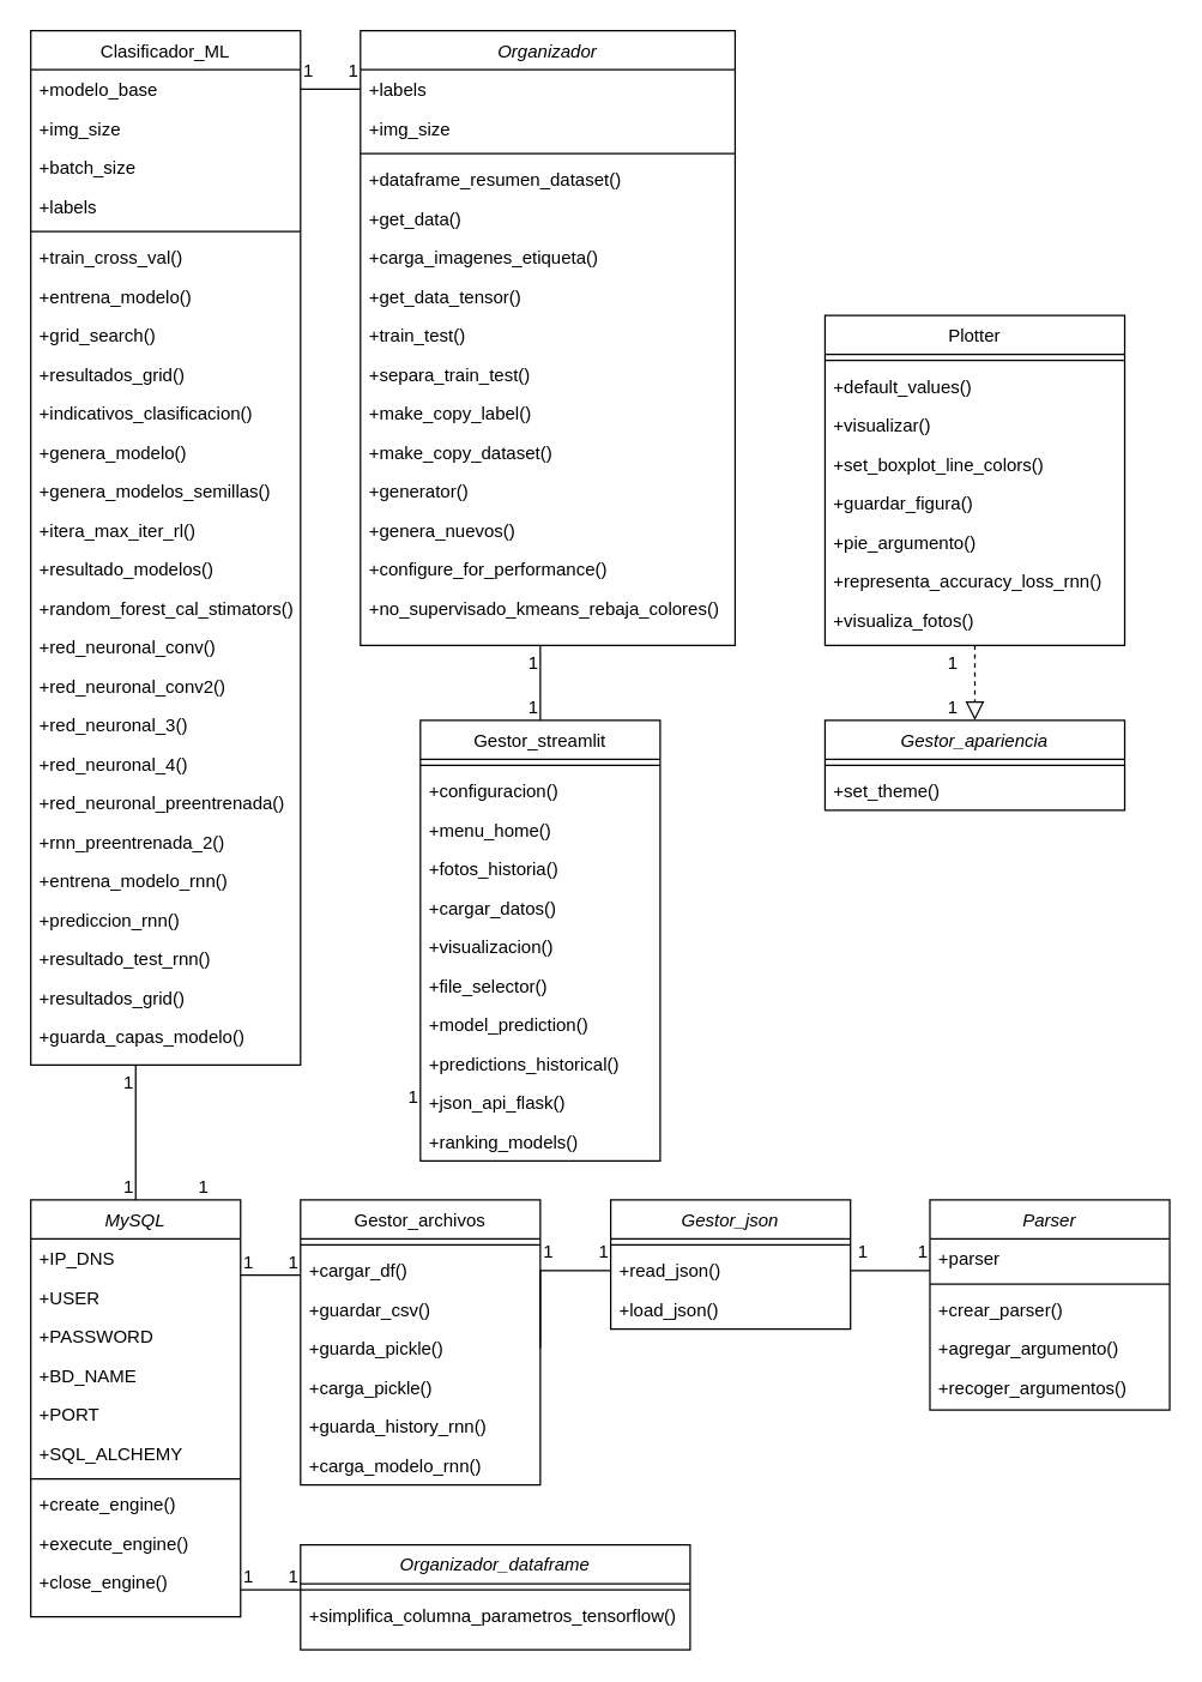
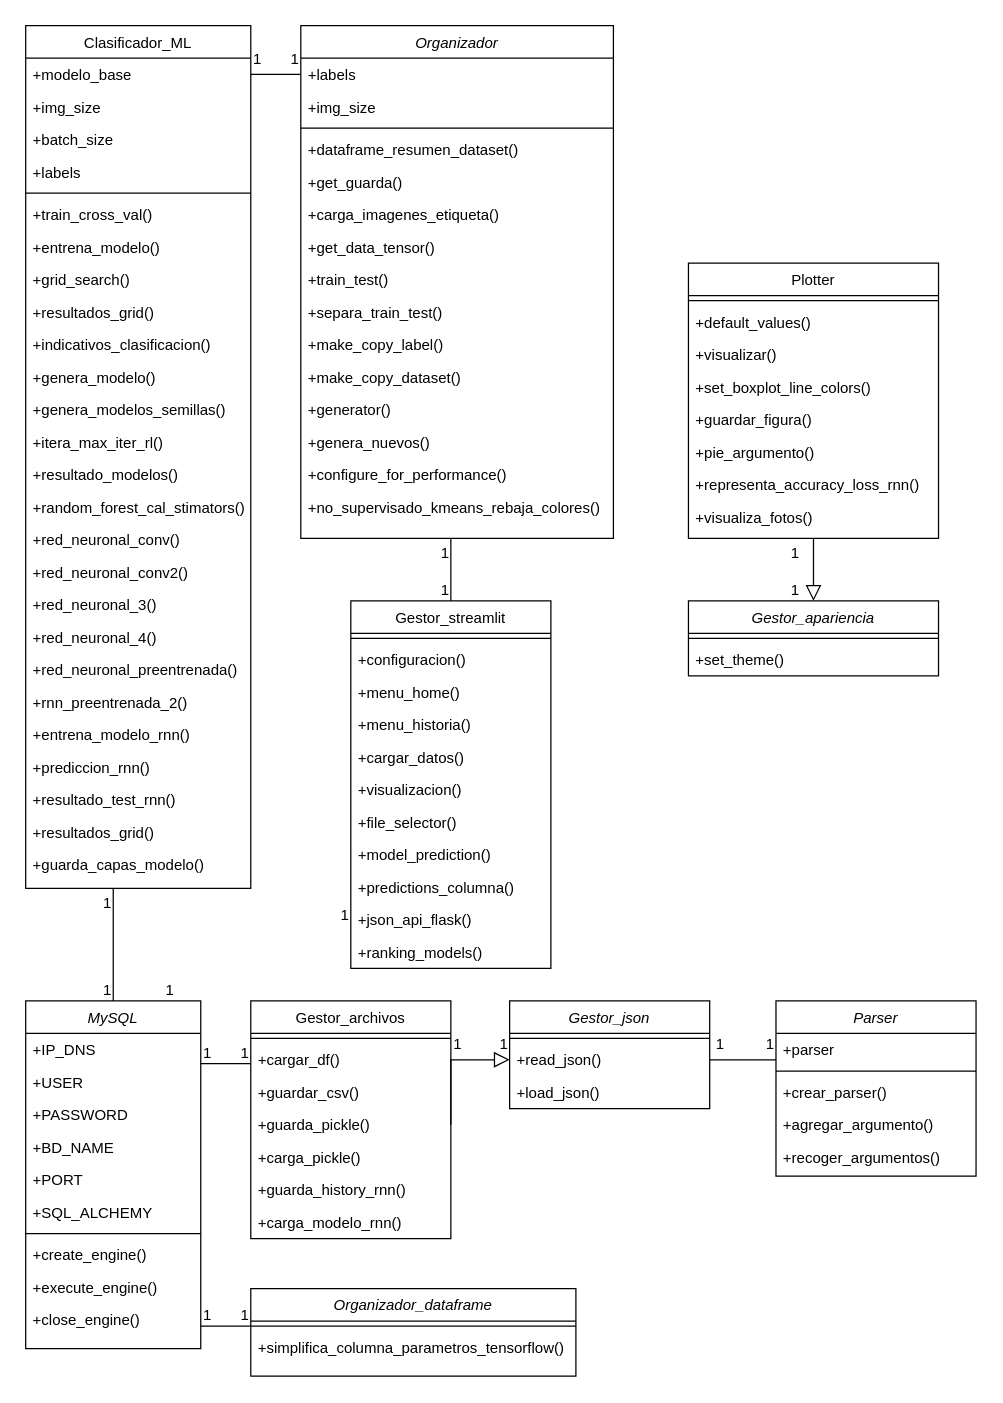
- <mxCell id="7" value="+get_data()" style="text;align=left;verticalAlign=top;spacingLeft=4;spacingRight=4;overflow=hidden;rotatable=0;points=[[0,0.5],[1,0.5]];portConstraint=eastwest;" parent="2" vertex="1"><mxGeometry y="112" width="250" height="26" as="geometry" /></mxCell>
+ <mxCell id="7" value="+get_guarda()" style="text;align=left;verticalAlign=top;spacingLeft=4;spacingRight=4;overflow=hidden;rotatable=0;points=[[0,0.5],[1,0.5]];portConstraint=eastwest;" parent="2" vertex="1"><mxGeometry y="112" width="250" height="26" as="geometry" /></mxCell>
- <mxCell id="107" value="" style="endArrow=block;endSize=10;endFill=0;shadow=0;strokeWidth=1;rounded=0;edgeStyle=elbowEdgeStyle;elbow=vertical;entryX=0.5;entryY=0;entryDx=0;entryDy=0;exitX=0.5;exitY=1;exitDx=0;exitDy=0;dashed=1;" edge="1" parent="1" source="96" target="93"><mxGeometry width="160" relative="1" as="geometry"><mxPoint x="650" y="430" as="sourcePoint" /><mxPoint x="650" y="460" as="targetPoint" /><Array as="points"><mxPoint x="650" y="440" /><mxPoint x="652.68" y="369.25" /></Array></mxGeometry></mxCell>
+ <mxCell id="107" value="" style="endArrow=block;endSize=10;endFill=0;shadow=0;strokeWidth=1;rounded=0;edgeStyle=elbowEdgeStyle;elbow=vertical;entryX=0.5;entryY=0;entryDx=0;entryDy=0;exitX=0.5;exitY=1;exitDx=0;exitDy=0;" edge="1" parent="1" source="96" target="93"><mxGeometry width="160" relative="1" as="geometry"><mxPoint x="650" y="430" as="sourcePoint" /><mxPoint x="650" y="460" as="targetPoint" /><Array as="points"><mxPoint x="650" y="440" /><mxPoint x="652.68" y="369.25" /></Array></mxGeometry></mxCell>
- <mxCell id="22" value="+fotos_historia()" style="text;align=left;verticalAlign=top;spacingLeft=4;spacingRight=4;overflow=hidden;rotatable=0;points=[[0,0.5],[1,0.5]];portConstraint=eastwest;" parent="18" vertex="1"><mxGeometry y="86" width="160" height="26" as="geometry" /></mxCell>
+ <mxCell id="22" value="+menu_historia()" style="text;align=left;verticalAlign=top;spacingLeft=4;spacingRight=4;overflow=hidden;rotatable=0;points=[[0,0.5],[1,0.5]];portConstraint=eastwest;" parent="18" vertex="1"><mxGeometry y="86" width="160" height="26" as="geometry" /></mxCell>
- <mxCell id="27" value="+predictions_historical()" style="text;align=left;verticalAlign=top;spacingLeft=4;spacingRight=4;overflow=hidden;rotatable=0;points=[[0,0.5],[1,0.5]];portConstraint=eastwest;rounded=0;shadow=0;html=0;" parent="18" vertex="1"><mxGeometry y="216" width="160" height="26" as="geometry" /></mxCell>
+ <mxCell id="27" value="+predictions_columna()" style="text;align=left;verticalAlign=top;spacingLeft=4;spacingRight=4;overflow=hidden;rotatable=0;points=[[0,0.5],[1,0.5]];portConstraint=eastwest;rounded=0;shadow=0;html=0;" parent="18" vertex="1"><mxGeometry y="216" width="160" height="26" as="geometry" /></mxCell>
- <mxCell id="30" value="" style="endArrow=none;endSize=10;endFill=0;shadow=0;strokeWidth=1;rounded=0;edgeStyle=elbowEdgeStyle;elbow=vertical;exitX=1;exitY=0.5;exitDx=0;exitDy=0;entryX=0;entryY=0.5;entryDx=0;entryDy=0;" parent="1" source="35" target="71" edge="1"><mxGeometry width="160" relative="1" as="geometry"><mxPoint x="310" y="955" as="sourcePoint" /><mxPoint x="530" y="880" as="targetPoint" /><Array as="points"><mxPoint x="380" y="847" /></Array></mxGeometry></mxCell>
+ <mxCell id="30" value="" style="endArrow=block;endSize=10;endFill=0;shadow=0;strokeWidth=1;rounded=0;edgeStyle=elbowEdgeStyle;elbow=vertical;exitX=1;exitY=0.5;exitDx=0;exitDy=0;entryX=0;entryY=0.5;entryDx=0;entryDy=0;" parent="1" source="35" target="71" edge="1"><mxGeometry width="160" relative="1" as="geometry"><mxPoint x="310" y="955" as="sourcePoint" /><mxPoint x="530" y="880" as="targetPoint" /><Array as="points"><mxPoint x="380" y="847" /></Array></mxGeometry></mxCell>
